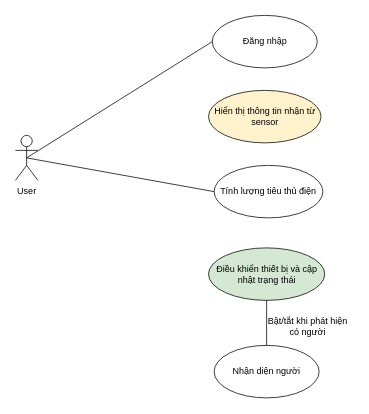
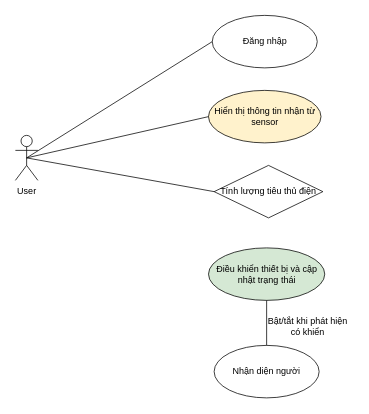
+ <mxCell id="8" value="" style="endArrow=none;html=1;rounded=0;exitX=0.5;exitY=0.5;exitDx=0;exitDy=0;exitPerimeter=0;entryX=0;entryY=0.5;entryDx=0;entryDy=0;" edge="1" parent="1" source="2" target="3"><mxGeometry width="50" height="50" relative="1" as="geometry"><mxPoint x="360" y="250" as="sourcePoint" /><mxPoint x="410" y="200" as="targetPoint" /></mxGeometry></mxCell>
- <mxCell id="4" value="Tính lượng tiêu thủ điện" style="ellipse;whiteSpace=wrap;html=1;" vertex="1" parent="1"><mxGeometry x="285" y="220" width="145" height="70" as="geometry" /></mxCell>
+ <mxCell id="4" value="Tính lượng tiêu thủ điện" style="rhombus;whiteSpace=wrap;html=1;" vertex="1" parent="1"><mxGeometry x="285" y="220" width="145" height="70" as="geometry" /></mxCell>
- <mxCell id="12" value="Bật/tắt khi phát hiện có người" style="text;html=1;strokeColor=none;fillColor=none;align=center;verticalAlign=middle;whiteSpace=wrap;rounded=0;" vertex="1" parent="1"><mxGeometry x="350" y="420" width="120" height="30" as="geometry" /></mxCell>
+ <mxCell id="12" value="Bật/tắt khi phát hiện có khiển" style="text;html=1;strokeColor=none;fillColor=none;align=center;verticalAlign=middle;whiteSpace=wrap;rounded=0;" vertex="1" parent="1"><mxGeometry x="350" y="420" width="120" height="30" as="geometry" /></mxCell>
